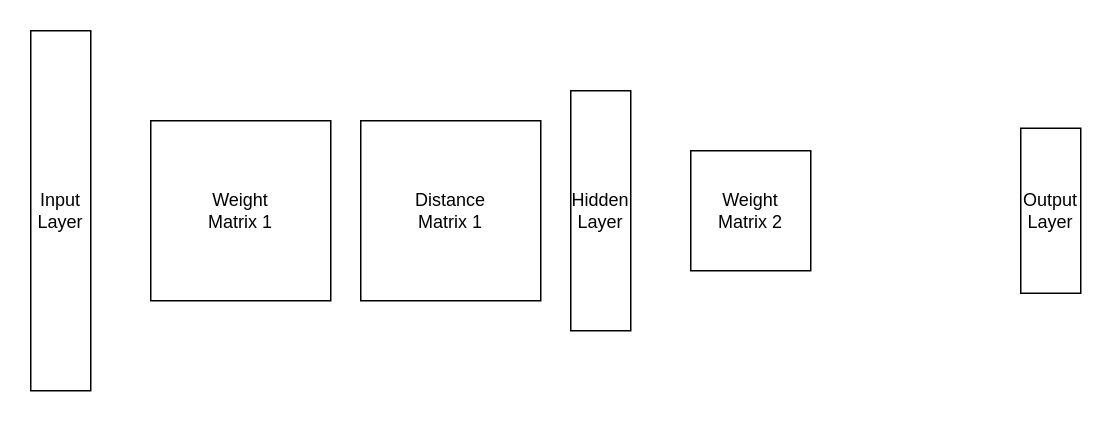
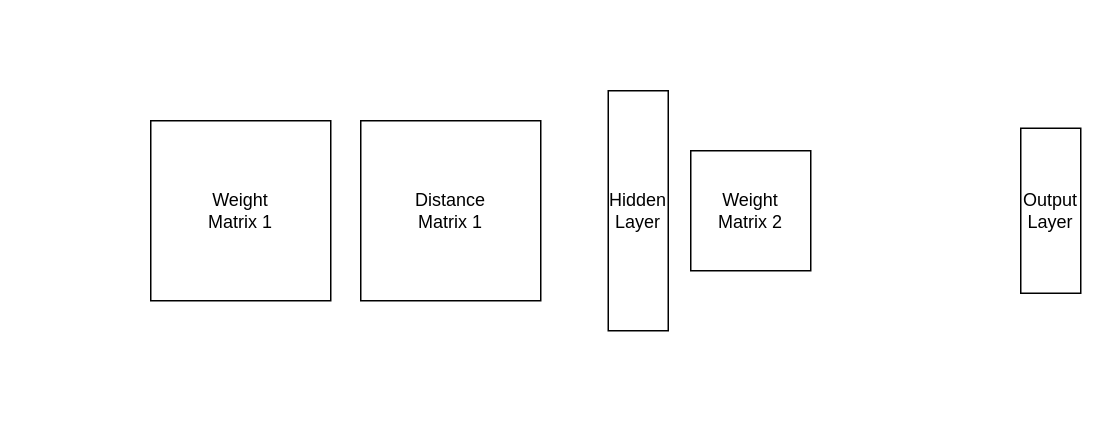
- <mxCell id="2" value="Input&lt;br&gt;Layer" style="rounded=0;whiteSpace=wrap;html=1;" vertex="1" parent="1"><mxGeometry x="20" y="20" width="40" height="240" as="geometry" /></mxCell>
- <mxCell id="3" value="Hidden&lt;br&gt;Layer" style="rounded=0;whiteSpace=wrap;html=1;" vertex="1" parent="1"><mxGeometry x="380" y="60" width="40" height="160" as="geometry" /></mxCell>
+ <mxCell id="3" value="Hidden&lt;br&gt;Layer" style="rounded=0;whiteSpace=wrap;html=1;" vertex="1" parent="1"><mxGeometry x="405" y="60" width="40" height="160" as="geometry" /></mxCell>
